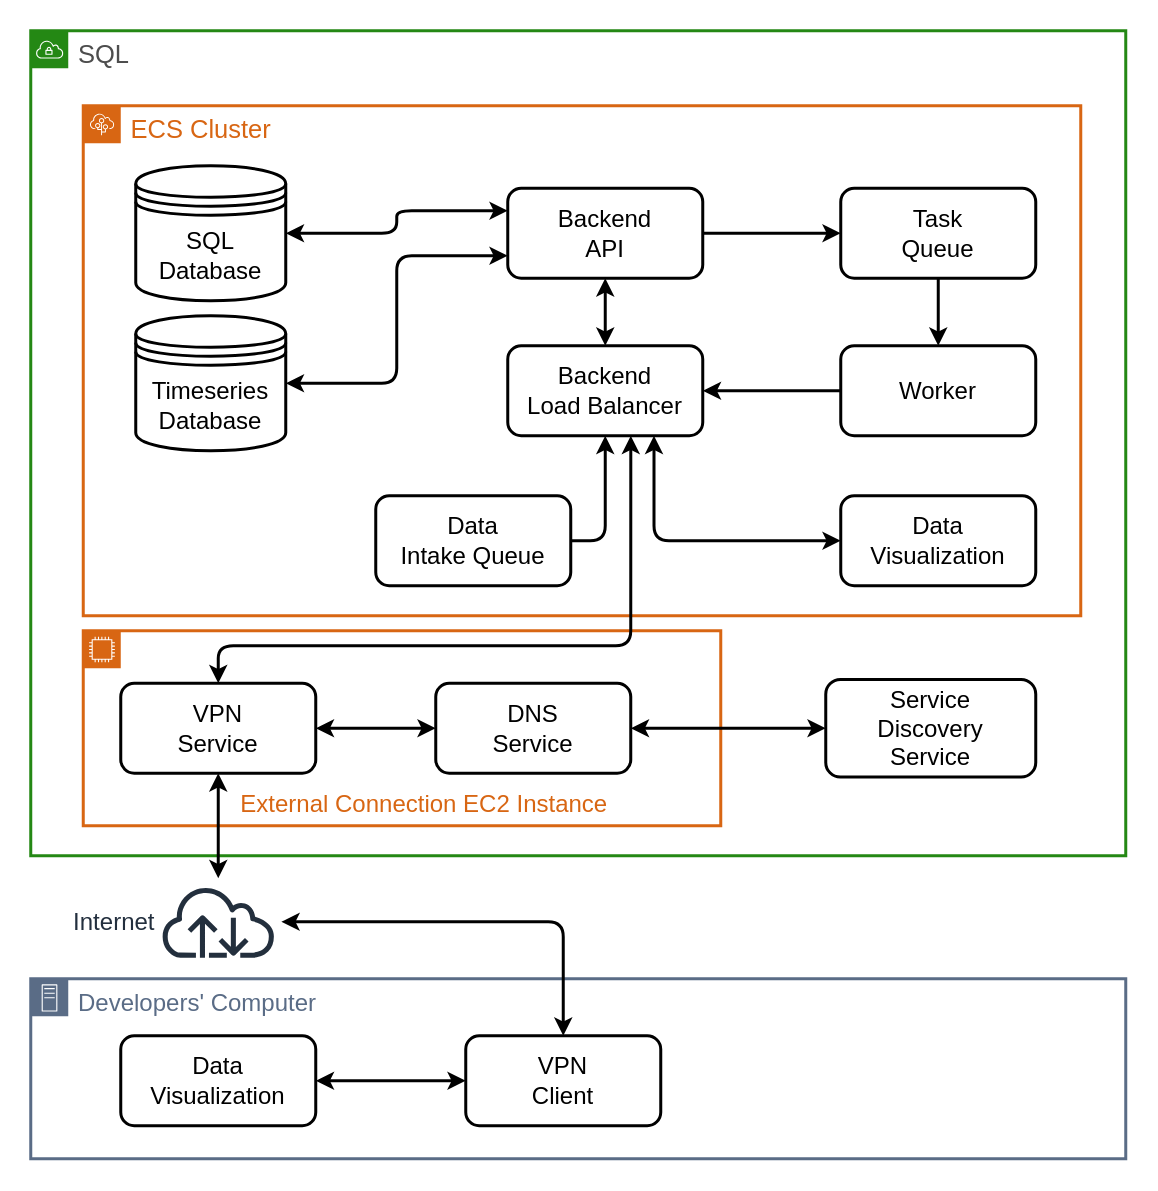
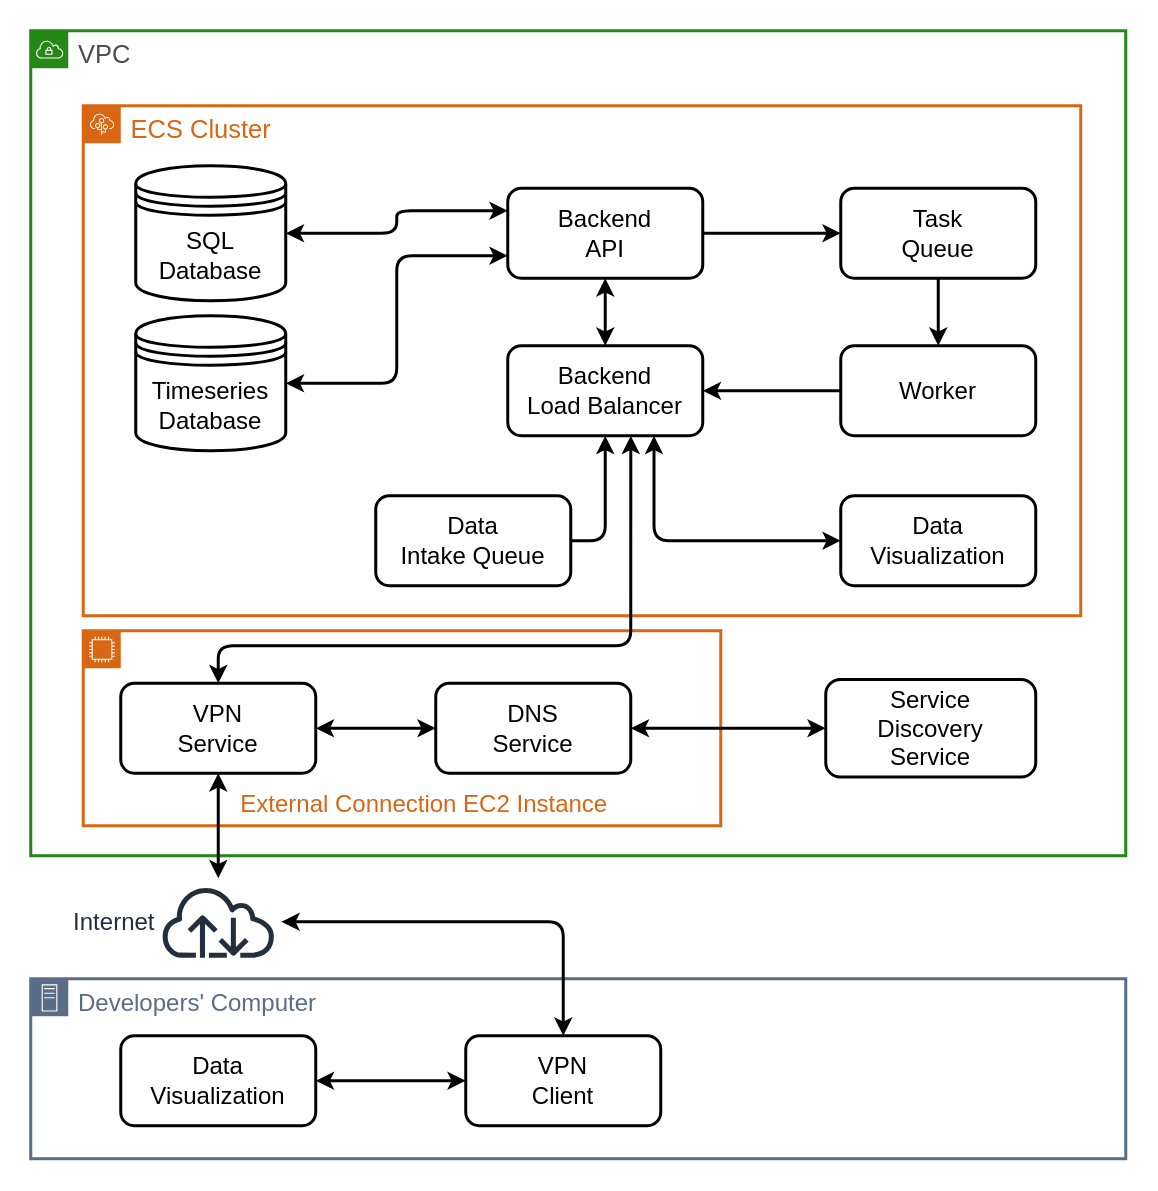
- <mxCell id="2" value="SQL" style="points=[[0,0],[0.25,0],[0.5,0],[0.75,0],[1,0],[1,0.25],[1,0.5],[1,0.75],[1,1],[0.75,1],[0.5,1],[0.25,1],[0,1],[0,0.75],[0,0.5],[0,0.25]];outlineConnect=0;gradientColor=none;html=1;whiteSpace=wrap;fontSize=17;fontStyle=0;container=1;pointerEvents=0;collapsible=0;recursiveResize=0;shape=mxgraph.aws4.group;grIcon=mxgraph.aws4.group_vpc;strokeColor=#248814;fillColor=none;verticalAlign=top;align=left;spacingLeft=30;fontColor=#4D4D4D;dashed=0;strokeWidth=2;" vertex="1" parent="1"><mxGeometry x="20" y="20" width="730" height="550" as="geometry" /></mxCell>
+ <mxCell id="2" value="VPC" style="points=[[0,0],[0.25,0],[0.5,0],[0.75,0],[1,0],[1,0.25],[1,0.5],[1,0.75],[1,1],[0.75,1],[0.5,1],[0.25,1],[0,1],[0,0.75],[0,0.5],[0,0.25]];outlineConnect=0;gradientColor=none;html=1;whiteSpace=wrap;fontSize=17;fontStyle=0;container=1;pointerEvents=0;collapsible=0;recursiveResize=0;shape=mxgraph.aws4.group;grIcon=mxgraph.aws4.group_vpc;strokeColor=#248814;fillColor=none;verticalAlign=top;align=left;spacingLeft=30;fontColor=#4D4D4D;dashed=0;strokeWidth=2;" vertex="1" parent="1"><mxGeometry x="20" y="20" width="730" height="550" as="geometry" /></mxCell>
